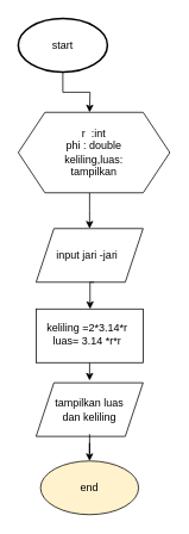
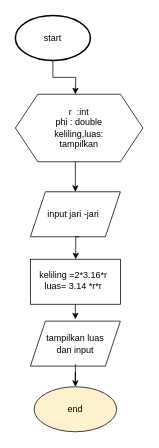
- <mxCell id="12" value="keliling =2*3.14*r&lt;br&gt;luas= 3.14 *r*r" style="text;html=1;strokeColor=none;fillColor=none;align=center;verticalAlign=middle;whiteSpace=wrap;rounded=0;" vertex="1" parent="1"><mxGeometry x="50" y="355" width="95" height="35" as="geometry" /></mxCell>
+ <mxCell id="12" value="keliling =2*3.16*r&lt;br&gt;luas= 3.14 *r*r" style="text;html=1;strokeColor=none;fillColor=none;align=center;verticalAlign=middle;whiteSpace=wrap;rounded=0;" vertex="1" parent="1"><mxGeometry x="50" y="355" width="95" height="35" as="geometry" /></mxCell>
- <mxCell id="15" value="tampilkan luas dan keliling" style="text;html=1;strokeColor=none;fillColor=none;align=center;verticalAlign=middle;whiteSpace=wrap;rounded=0;" vertex="1" parent="1"><mxGeometry x="60" y="435" width="80" height="45" as="geometry" /></mxCell>
+ <mxCell id="15" value="tampilkan luas dan input" style="text;html=1;strokeColor=none;fillColor=none;align=center;verticalAlign=middle;whiteSpace=wrap;rounded=0;" vertex="1" parent="1"><mxGeometry x="60" y="435" width="80" height="45" as="geometry" /></mxCell>
